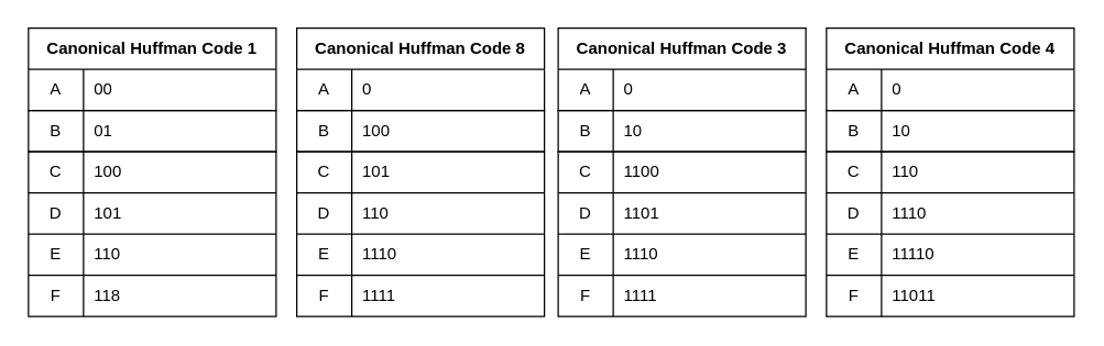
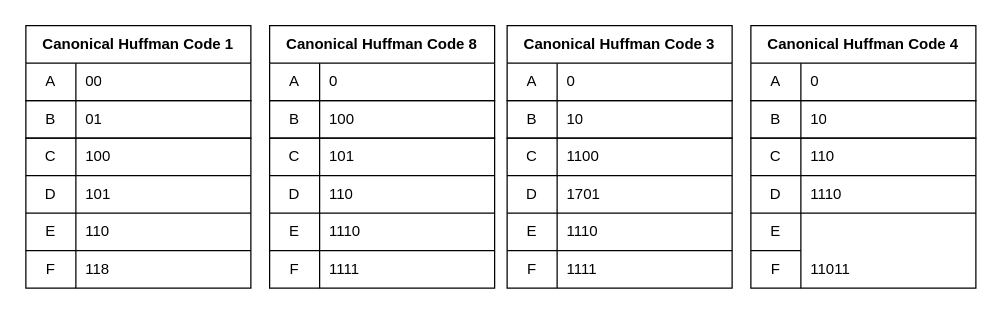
- <mxCell id="33" value="1101" style="shape=partialRectangle;html=1;whiteSpace=wrap;connectable=0;fillColor=none;top=0;left=0;bottom=0;right=0;align=left;spacingLeft=6;overflow=hidden;" parent="31" vertex="1"><mxGeometry x="40" width="140" height="30" as="geometry" /></mxCell>
+ <mxCell id="33" value="1701" style="shape=partialRectangle;html=1;whiteSpace=wrap;connectable=0;fillColor=none;top=0;left=0;bottom=0;right=0;align=left;spacingLeft=6;overflow=hidden;" parent="31" vertex="1"><mxGeometry x="40" width="140" height="30" as="geometry" /></mxCell>
- <mxCell id="17" value="11110" style="shape=partialRectangle;html=1;whiteSpace=wrap;connectable=0;fillColor=none;top=0;left=0;bottom=0;right=0;align=left;spacingLeft=6;overflow=hidden;" parent="15" vertex="1"><mxGeometry x="40" width="140" height="30" as="geometry" /></mxCell>
